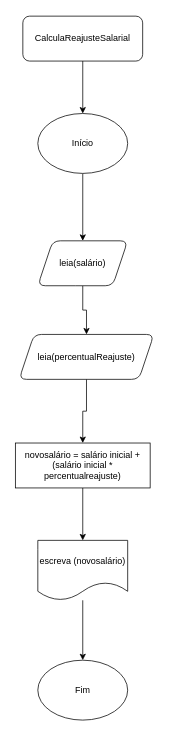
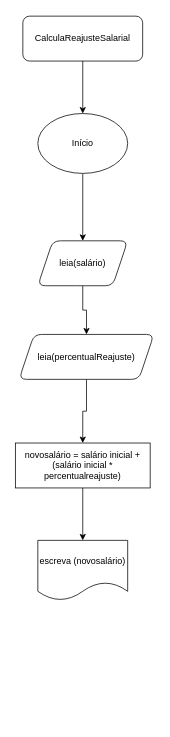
- <mxCell id="12" value="" style="edgeStyle=orthogonalEdgeStyle;rounded=0;orthogonalLoop=1;jettySize=auto;html=1;" parent="1" source="13" target="14" edge="1"><mxGeometry relative="1" as="geometry" /></mxCell>
- <mxCell id="14" value="Fim" style="ellipse;whiteSpace=wrap;html=1;rounded=0;" parent="1" vertex="1"><mxGeometry x="50" y="880" width="120" height="80" as="geometry" /></mxCell>
